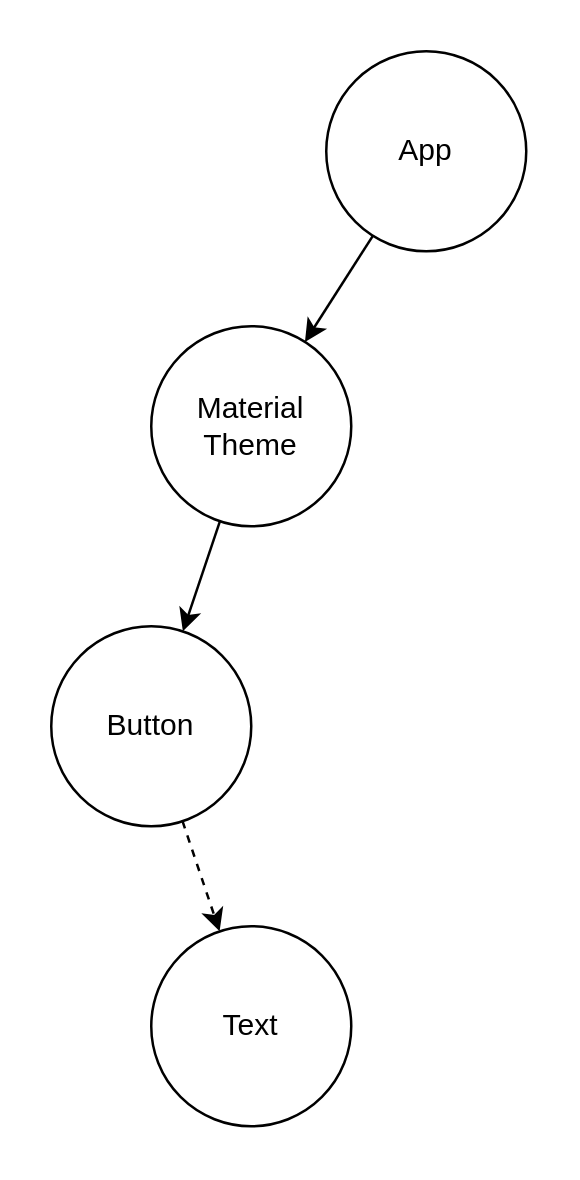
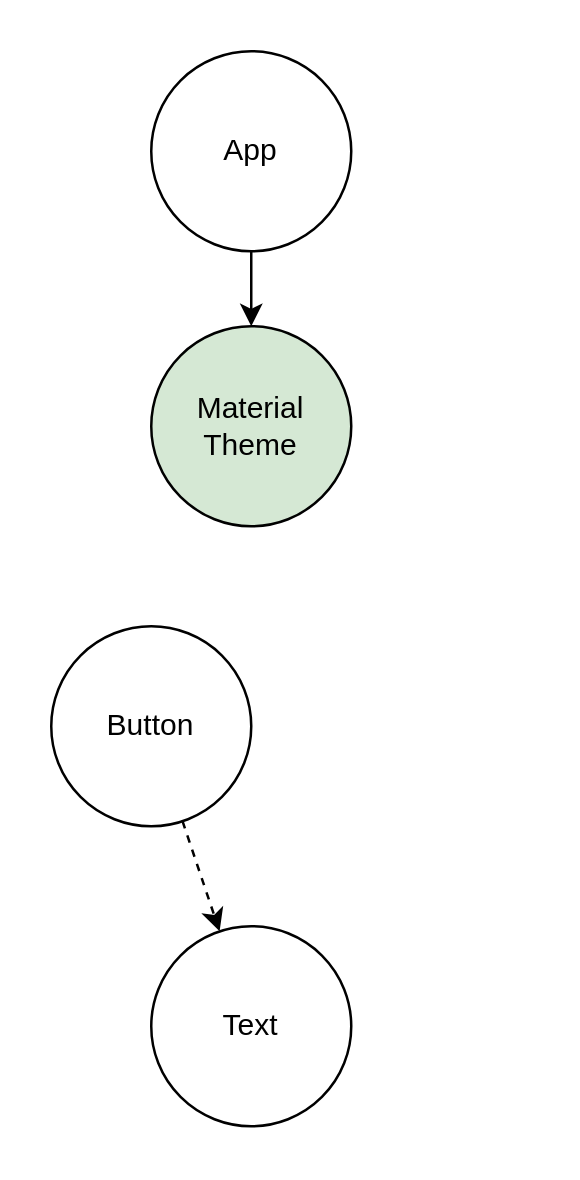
- <mxCell id="2" value="App" style="ellipse;whiteSpace=wrap;html=1;aspect=fixed;" vertex="1" parent="1"><mxGeometry x="130" y="20" width="80" height="80" as="geometry" /></mxCell>
+ <mxCell id="2" value="App" style="ellipse;whiteSpace=wrap;html=1;aspect=fixed;" vertex="1" parent="1"><mxGeometry x="60" y="20" width="80" height="80" as="geometry" /></mxCell>
- <mxCell id="3" value="Material&lt;br&gt;Theme" style="ellipse;whiteSpace=wrap;html=1;aspect=fixed;" vertex="1" parent="1"><mxGeometry x="60" y="130" width="80" height="80" as="geometry" /></mxCell>
+ <mxCell id="3" value="Material&lt;br&gt;Theme" style="ellipse;whiteSpace=wrap;html=1;aspect=fixed;fillColor=#d5e8d4;" vertex="1" parent="1"><mxGeometry x="60" y="130" width="80" height="80" as="geometry" /></mxCell>
- <mxCell id="7" value="" style="endArrow=classic;html=1;rounded=0;" edge="1" parent="1" source="3" target="4"><mxGeometry width="50" height="50" relative="1" as="geometry"><mxPoint x="157.16" y="230" as="sourcePoint" /><mxPoint x="129.995" y="272.434" as="targetPoint" /></mxGeometry></mxCell>
